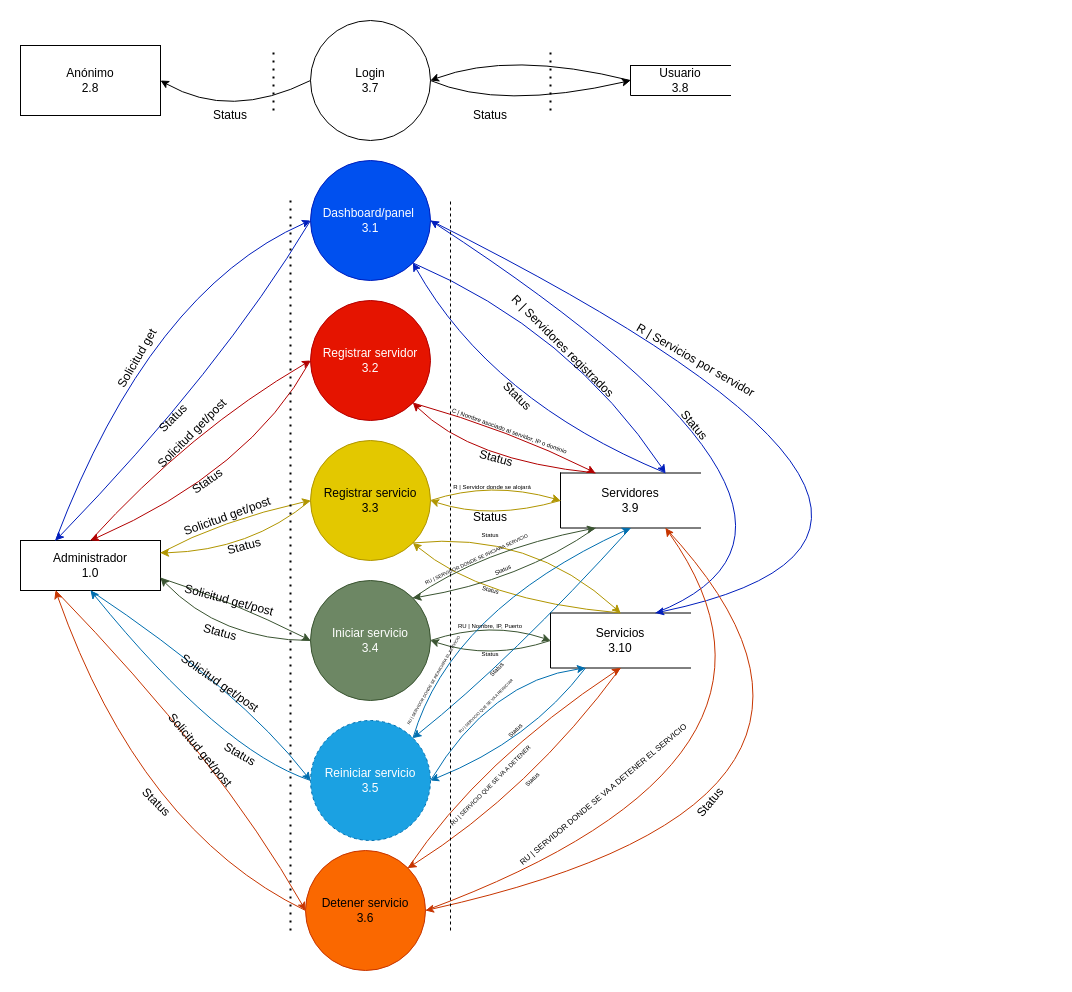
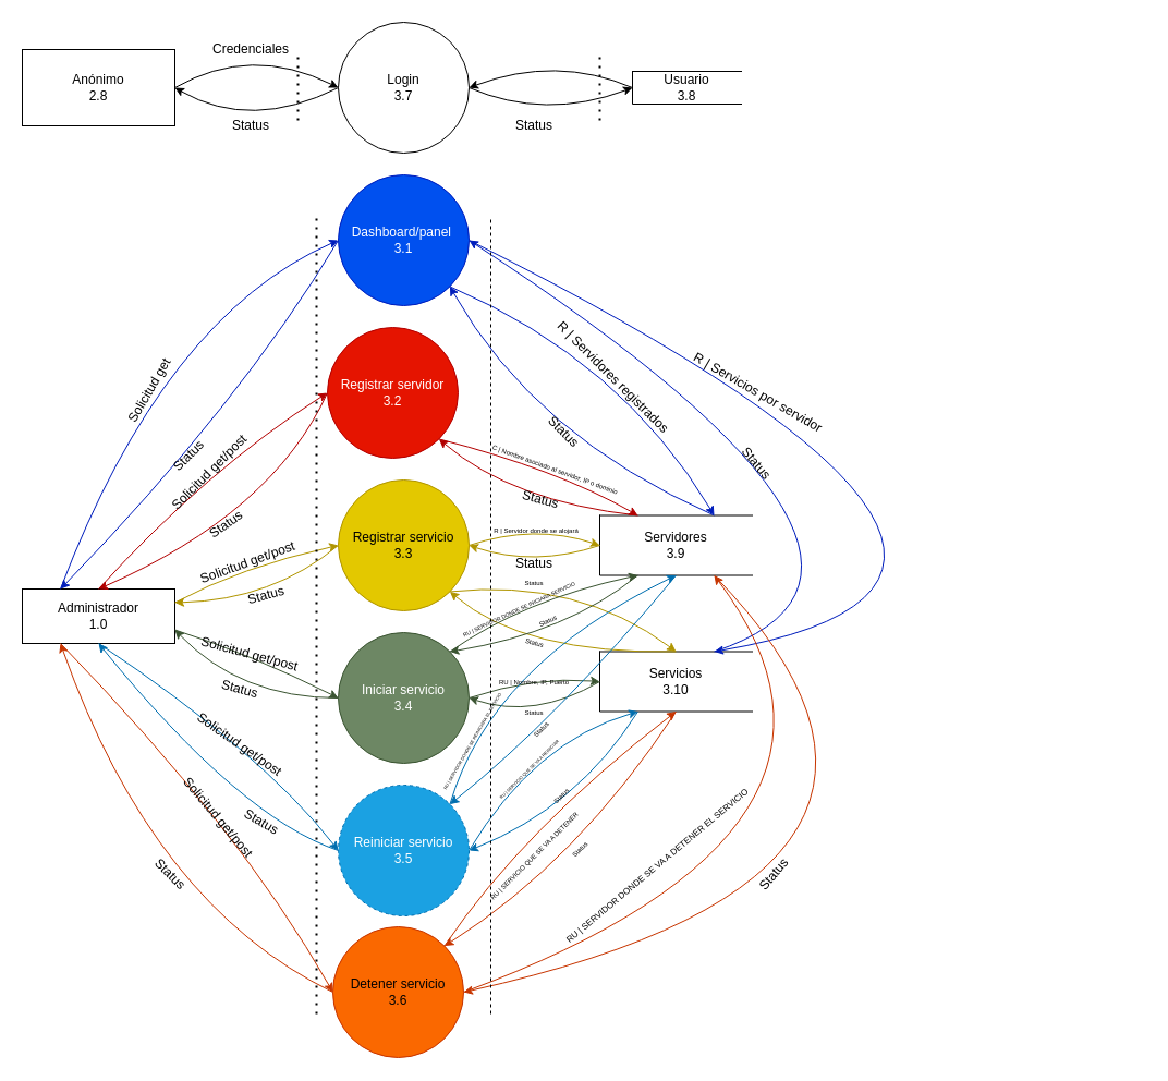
+ <mxCell id="14" value="Credenciales" style="text;html=1;align=center;verticalAlign=middle;whiteSpace=wrap;rounded=0;" parent="1" vertex="1"><mxGeometry x="200" y="30" width="60" height="30" as="geometry" /></mxCell>
+ <mxCell id="10" value="" style="curved=1;endArrow=classic;html=1;rounded=0;exitX=1;exitY=0.5;exitDx=0;exitDy=0;entryX=0;entryY=0.5;entryDx=0;entryDy=0;" parent="1" source="3" target="8" edge="1"><mxGeometry width="50" height="50" relative="1" as="geometry"><mxPoint x="220" y="20" as="sourcePoint" /><mxPoint x="270" y="-30" as="targetPoint" /><Array as="points"><mxPoint x="230" y="40" /></Array></mxGeometry></mxCell>
- <mxCell id="15" value="Usuario&lt;div&gt;3.8&lt;/div&gt;" style="html=1;dashed=0;whiteSpace=wrap;shape=partialRectangle;right=0;" parent="1" vertex="1"><mxGeometry x="630" y="65" width="100" height="30" as="geometry" /></mxCell>
+ <mxCell id="15" value="Usuario&lt;div&gt;3.8&lt;/div&gt;" style="html=1;dashed=0;whiteSpace=wrap;shape=partialRectangle;right=0;" parent="1" vertex="1"><mxGeometry x="580" y="65" width="100" height="30" as="geometry" /></mxCell>
- <mxCell id="31" value="Registrar servidor&lt;div&gt;3.2&lt;/div&gt;" style="ellipse;whiteSpace=wrap;html=1;aspect=fixed;fillColor=#e51400;strokeColor=#B20000;fontColor=#ffffff;" parent="1" vertex="1"><mxGeometry x="310" y="300" width="120" height="120" as="geometry" /></mxCell>
+ <mxCell id="31" value="Registrar servidor&lt;div&gt;3.2&lt;/div&gt;" style="ellipse;whiteSpace=wrap;html=1;aspect=fixed;fillColor=#e51400;strokeColor=#B20000;fontColor=#ffffff;" parent="1" vertex="1"><mxGeometry x="300" y="300" width="120" height="120" as="geometry" /></mxCell>
- <mxCell id="30" value="Servidores&lt;br&gt;&lt;div&gt;3.9&lt;/div&gt;" style="html=1;dashed=0;whiteSpace=wrap;shape=partialRectangle;right=0;" parent="1" vertex="1"><mxGeometry x="560" y="472.5" width="140" height="55" as="geometry" /></mxCell>
+ <mxCell id="30" value="Servidores&lt;br&gt;&lt;div&gt;3.9&lt;/div&gt;" style="html=1;dashed=0;whiteSpace=wrap;shape=partialRectangle;right=0;" parent="1" vertex="1"><mxGeometry x="550" y="472.5" width="140" height="55" as="geometry" /></mxCell>
- <mxCell id="34" value="Servicios&lt;div&gt;3.10&lt;/div&gt;" style="html=1;dashed=0;whiteSpace=wrap;shape=partialRectangle;right=0;" parent="1" vertex="1"><mxGeometry x="550" y="612.5" width="140" height="55" as="geometry" /></mxCell>
+ <mxCell id="34" value="Servicios&lt;div&gt;3.10&lt;/div&gt;" style="html=1;dashed=0;whiteSpace=wrap;shape=partialRectangle;right=0;" parent="1" vertex="1"><mxGeometry x="550" y="597.5" width="140" height="55" as="geometry" /></mxCell>
